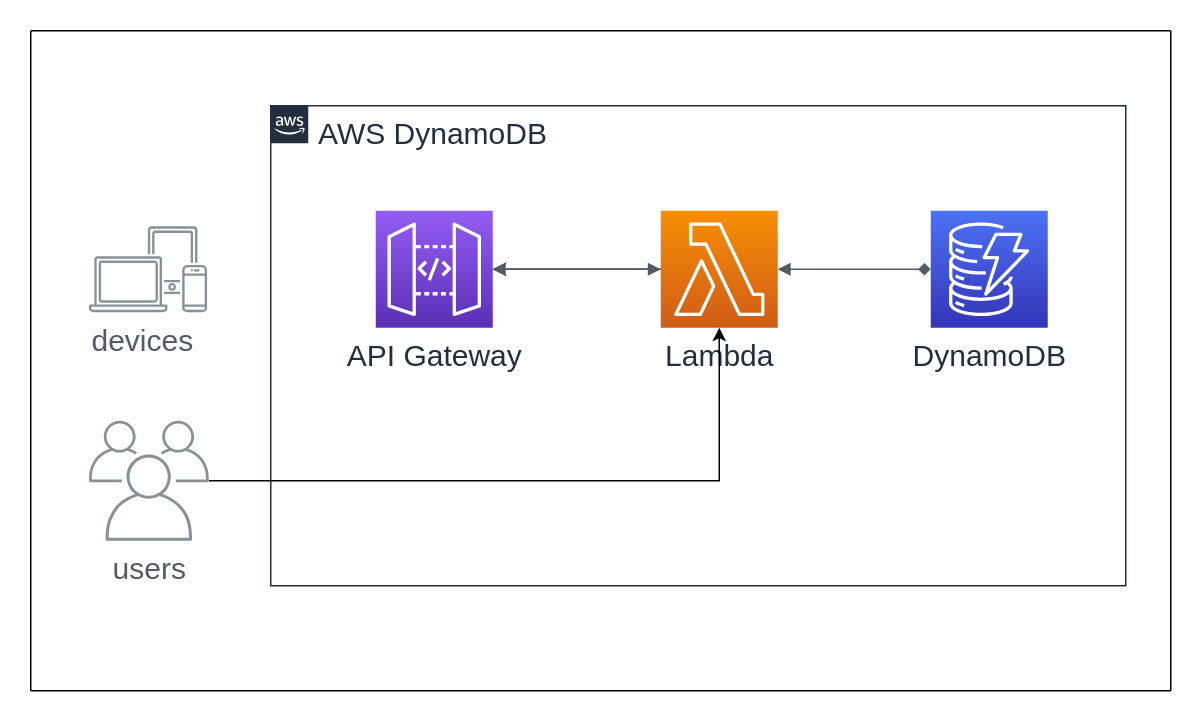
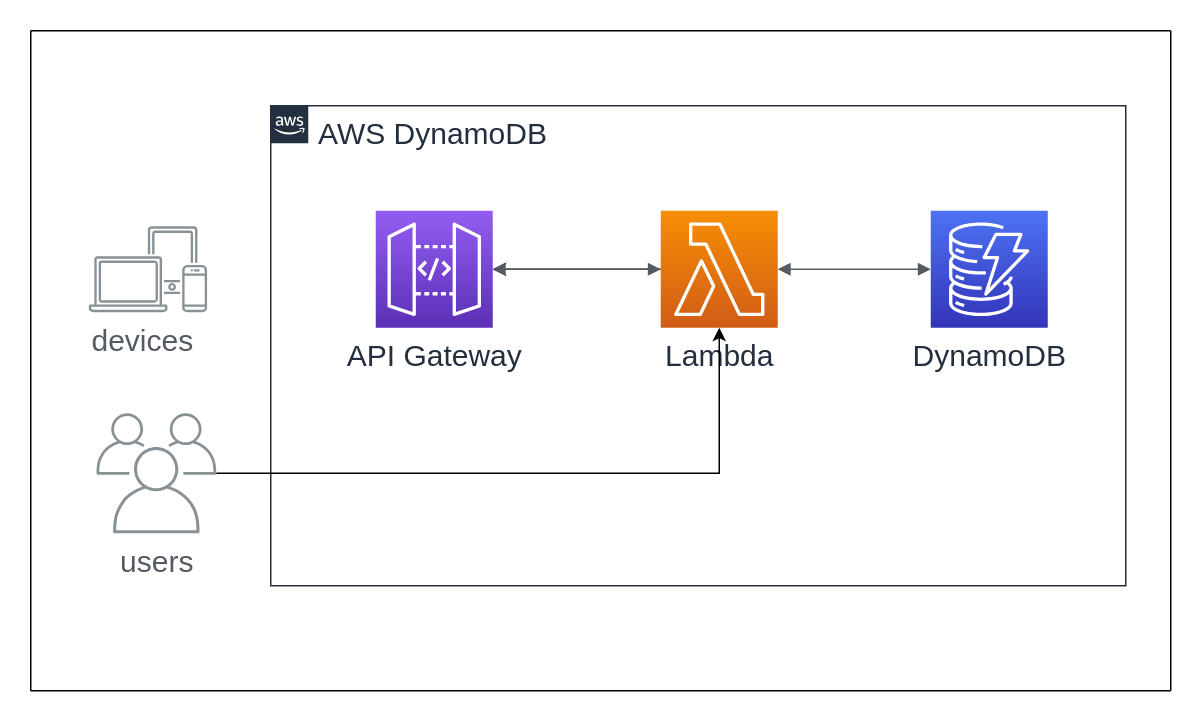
- <mxCell id="8" value="" style="edgeStyle=orthogonalEdgeStyle;html=1;endArrow=diamond;elbow=vertical;startArrow=block;startFill=1;endFill=1;strokeColor=#545B64;rounded=0;entryX=0;entryY=0.5;entryDx=0;entryDy=0;entryPerimeter=0;" parent="2" source="5" target="6" edge="1"><mxGeometry width="100" relative="1" as="geometry"><mxPoint x="338" y="108.41" as="sourcePoint" /><mxPoint x="450" y="108.41" as="targetPoint" /></mxGeometry></mxCell>
+ <mxCell id="8" value="" style="edgeStyle=orthogonalEdgeStyle;html=1;endArrow=block;elbow=vertical;startArrow=block;startFill=1;endFill=1;strokeColor=#545B64;rounded=0;entryX=0;entryY=0.5;entryDx=0;entryDy=0;entryPerimeter=0;" parent="2" source="5" target="6" edge="1"><mxGeometry width="100" relative="1" as="geometry"><mxPoint x="338" y="108.41" as="sourcePoint" /><mxPoint x="450" y="108.41" as="targetPoint" /></mxGeometry></mxCell>
- <mxCell id="11" value="&lt;font style=&quot;font-size: 20px;&quot;&gt;users&lt;/font&gt;" style="sketch=0;outlineConnect=0;gradientColor=none;fontColor=#545B64;strokeColor=none;fillColor=#879196;dashed=0;verticalLabelPosition=bottom;verticalAlign=top;align=center;html=1;fontSize=12;fontStyle=0;aspect=fixed;shape=mxgraph.aws4.illustration_users;pointerEvents=1" parent="1" vertex="1"><mxGeometry x="58.77" y="280" width="80" height="80" as="geometry" /></mxCell>
+ <mxCell id="11" value="&lt;font style=&quot;font-size: 20px;&quot;&gt;users&lt;/font&gt;" style="sketch=0;outlineConnect=0;gradientColor=none;fontColor=#545B64;strokeColor=none;fillColor=#879196;dashed=0;verticalLabelPosition=bottom;verticalAlign=top;align=center;html=1;fontSize=12;fontStyle=0;aspect=fixed;shape=mxgraph.aws4.illustration_users;pointerEvents=1" parent="1" vertex="1"><mxGeometry x="63.77" y="275" width="80" height="80" as="geometry" /></mxCell>
